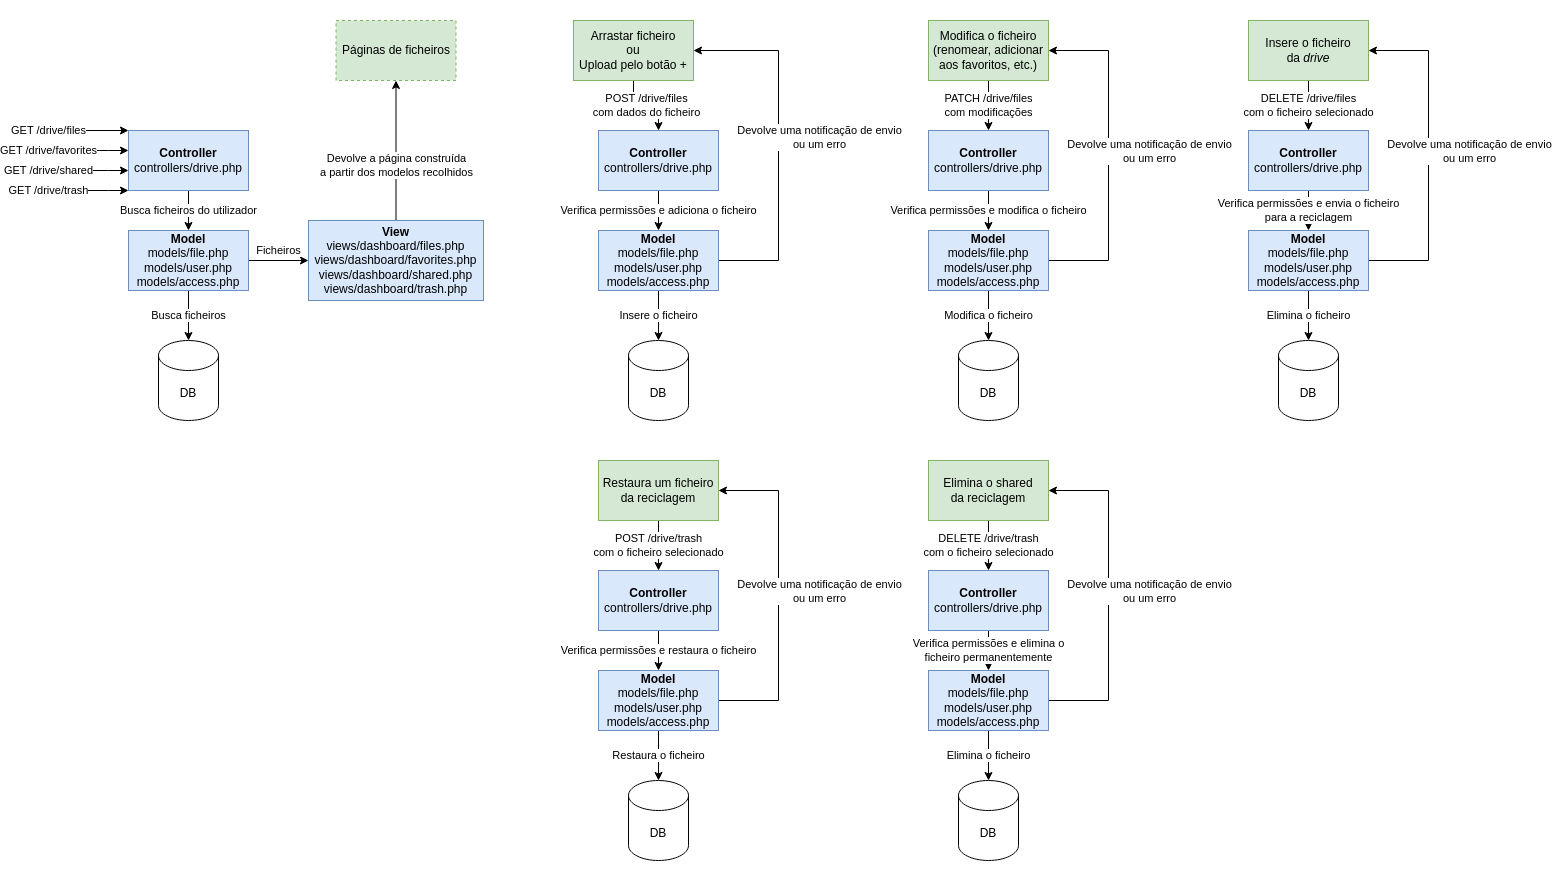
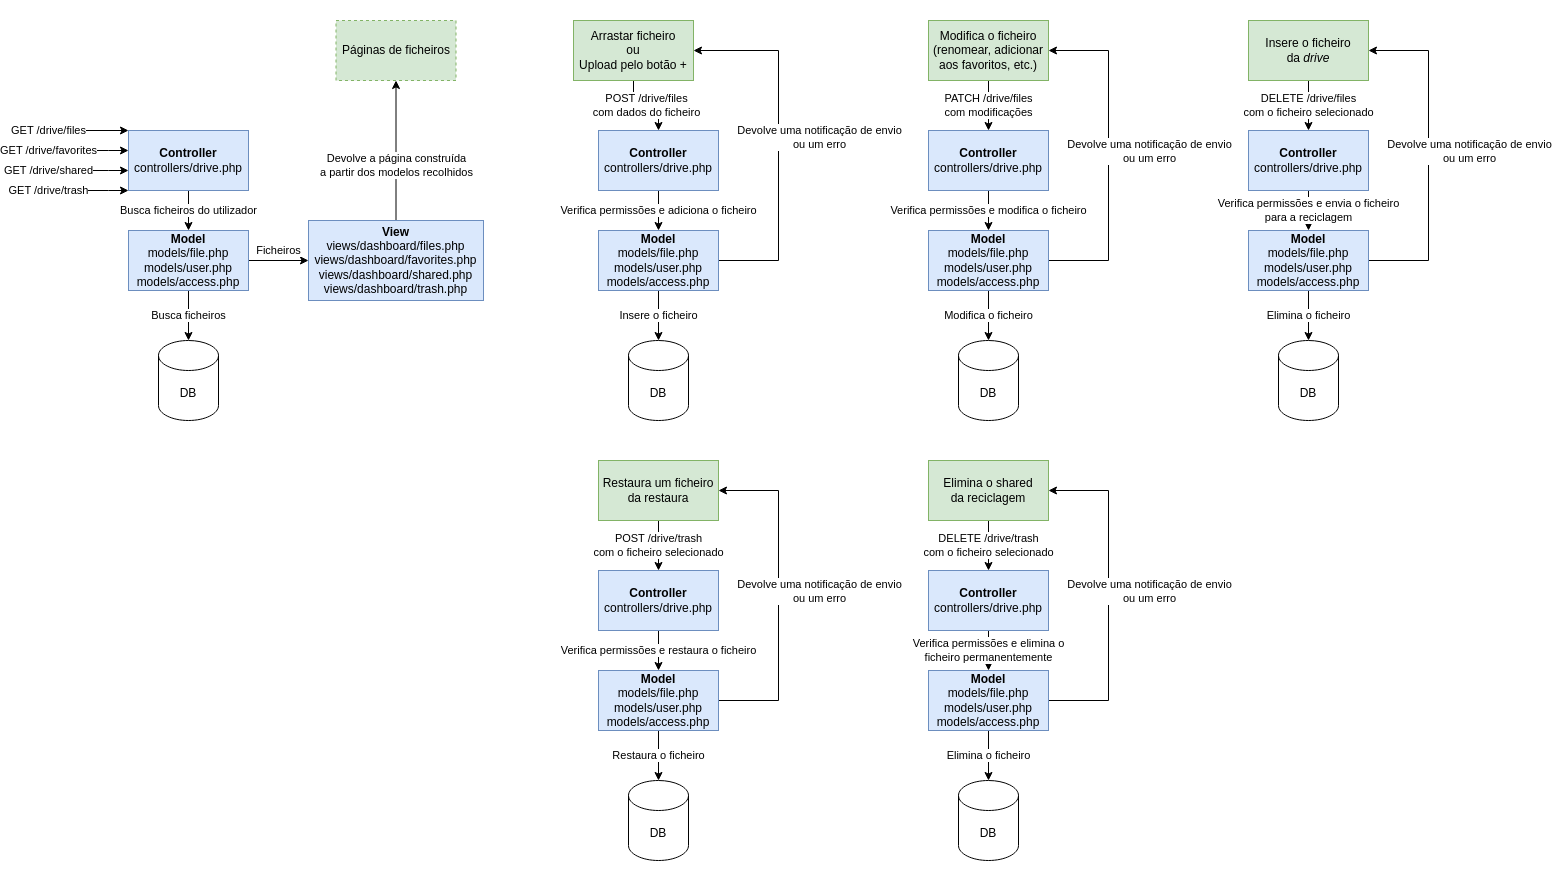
- <mxCell id="44" value="Restaura um ficheiro da reciclagem" style="rounded=0;whiteSpace=wrap;html=1;fillColor=#d5e8d4;strokeColor=#82b366;" vertex="1" parent="1"><mxGeometry x="590" y="460" width="120" height="60" as="geometry" /></mxCell>
+ <mxCell id="44" value="Restaura um ficheiro da restaura" style="rounded=0;whiteSpace=wrap;html=1;fillColor=#d5e8d4;strokeColor=#82b366;" vertex="1" parent="1"><mxGeometry x="590" y="460" width="120" height="60" as="geometry" /></mxCell>
